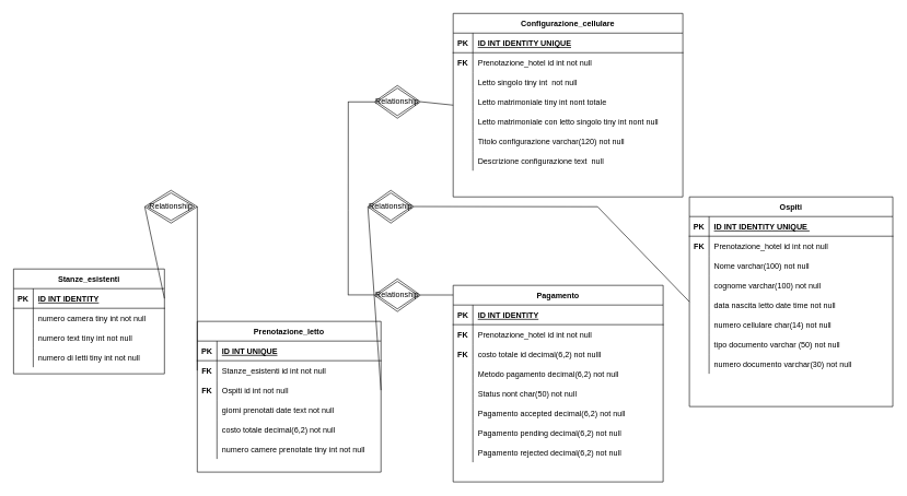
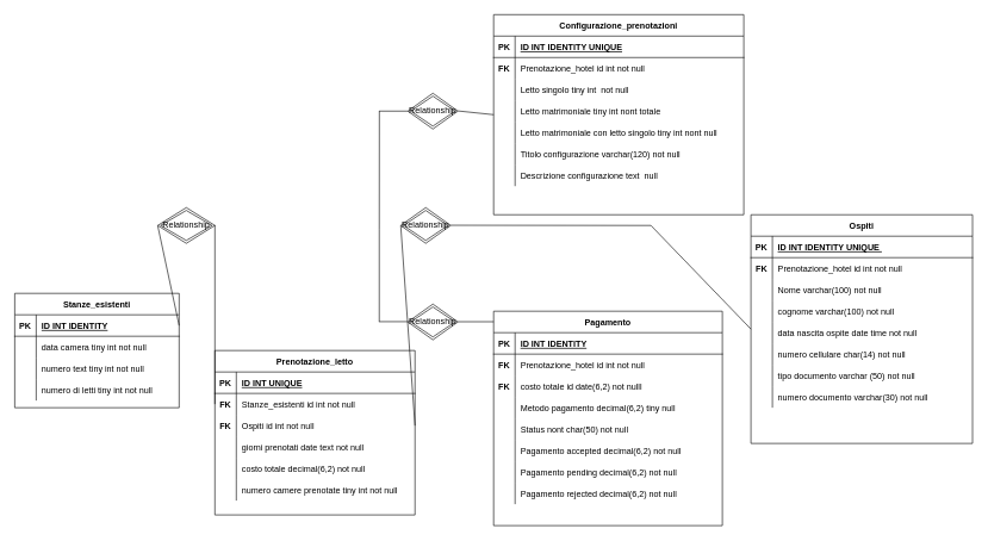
- <mxCell id="34" value="Configurazione_cellulare" style="shape=table;startSize=30;container=1;collapsible=1;childLayout=tableLayout;fixedRows=1;rowLines=0;fontStyle=1;align=center;resizeLast=1;" vertex="1" parent="1"><mxGeometry x="690" y="20" width="350" height="280" as="geometry"><mxRectangle x="-1000" y="250" width="200" height="30" as="alternateBounds" /></mxGeometry></mxCell>
+ <mxCell id="34" value="Configurazione_prenotazioni" style="shape=table;startSize=30;container=1;collapsible=1;childLayout=tableLayout;fixedRows=1;rowLines=0;fontStyle=1;align=center;resizeLast=1;" vertex="1" parent="1"><mxGeometry x="690" y="20" width="350" height="280" as="geometry"><mxRectangle x="-1000" y="250" width="200" height="30" as="alternateBounds" /></mxGeometry></mxCell>
- <mxCell id="96" value="data nascita letto date time not null" style="shape=partialRectangle;connectable=0;fillColor=none;top=0;left=0;bottom=0;right=0;align=left;spacingLeft=6;overflow=hidden;" vertex="1" parent="94"><mxGeometry x="30" width="280" height="30" as="geometry"><mxRectangle width="280" height="30" as="alternateBounds" /></mxGeometry></mxCell>
+ <mxCell id="96" value="data nascita ospite date time not null" style="shape=partialRectangle;connectable=0;fillColor=none;top=0;left=0;bottom=0;right=0;align=left;spacingLeft=6;overflow=hidden;" vertex="1" parent="94"><mxGeometry x="30" width="280" height="30" as="geometry"><mxRectangle width="280" height="30" as="alternateBounds" /></mxGeometry></mxCell>
- <mxCell id="8" value="numero camera tiny int not null" style="shape=partialRectangle;connectable=0;fillColor=none;top=0;left=0;bottom=0;right=0;align=left;spacingLeft=6;overflow=hidden;" vertex="1" parent="6"><mxGeometry x="30" width="200" height="30" as="geometry"><mxRectangle width="200" height="30" as="alternateBounds" /></mxGeometry></mxCell>
+ <mxCell id="8" value="data camera tiny int not null" style="shape=partialRectangle;connectable=0;fillColor=none;top=0;left=0;bottom=0;right=0;align=left;spacingLeft=6;overflow=hidden;" vertex="1" parent="6"><mxGeometry x="30" width="200" height="30" as="geometry"><mxRectangle width="200" height="30" as="alternateBounds" /></mxGeometry></mxCell>
- <mxCell id="65" value="costo totale id decimal(6,2) not nulll " style="shape=partialRectangle;connectable=0;fillColor=none;top=0;left=0;bottom=0;right=0;align=left;spacingLeft=6;overflow=hidden;" vertex="1" parent="63"><mxGeometry x="30" width="290" height="30" as="geometry"><mxRectangle width="290" height="30" as="alternateBounds" /></mxGeometry></mxCell>
+ <mxCell id="65" value="costo totale id date(6,2) not nulll " style="shape=partialRectangle;connectable=0;fillColor=none;top=0;left=0;bottom=0;right=0;align=left;spacingLeft=6;overflow=hidden;" vertex="1" parent="63"><mxGeometry x="30" width="290" height="30" as="geometry"><mxRectangle width="290" height="30" as="alternateBounds" /></mxGeometry></mxCell>
- <mxCell id="68" value="Metodo pagamento decimal(6,2) not null" style="shape=partialRectangle;connectable=0;fillColor=none;top=0;left=0;bottom=0;right=0;align=left;spacingLeft=6;overflow=hidden;" vertex="1" parent="66"><mxGeometry x="30" width="290" height="30" as="geometry"><mxRectangle width="290" height="30" as="alternateBounds" /></mxGeometry></mxCell>
+ <mxCell id="68" value="Metodo pagamento decimal(6,2) tiny null" style="shape=partialRectangle;connectable=0;fillColor=none;top=0;left=0;bottom=0;right=0;align=left;spacingLeft=6;overflow=hidden;" vertex="1" parent="66"><mxGeometry x="30" width="290" height="30" as="geometry"><mxRectangle width="290" height="30" as="alternateBounds" /></mxGeometry></mxCell>
